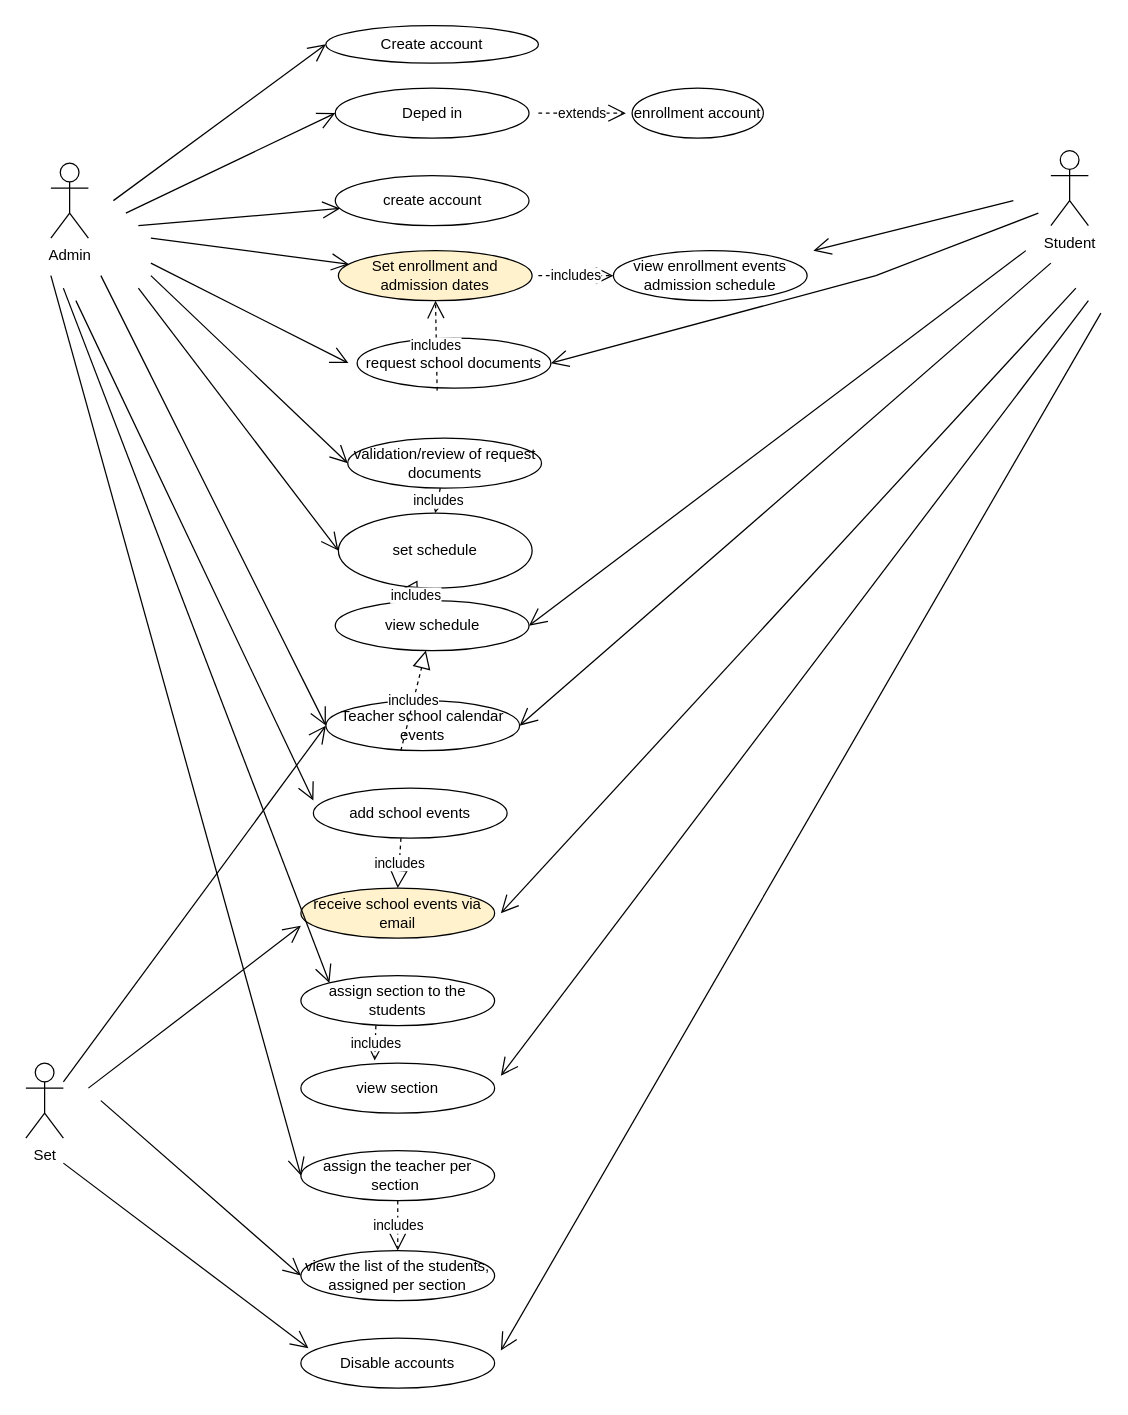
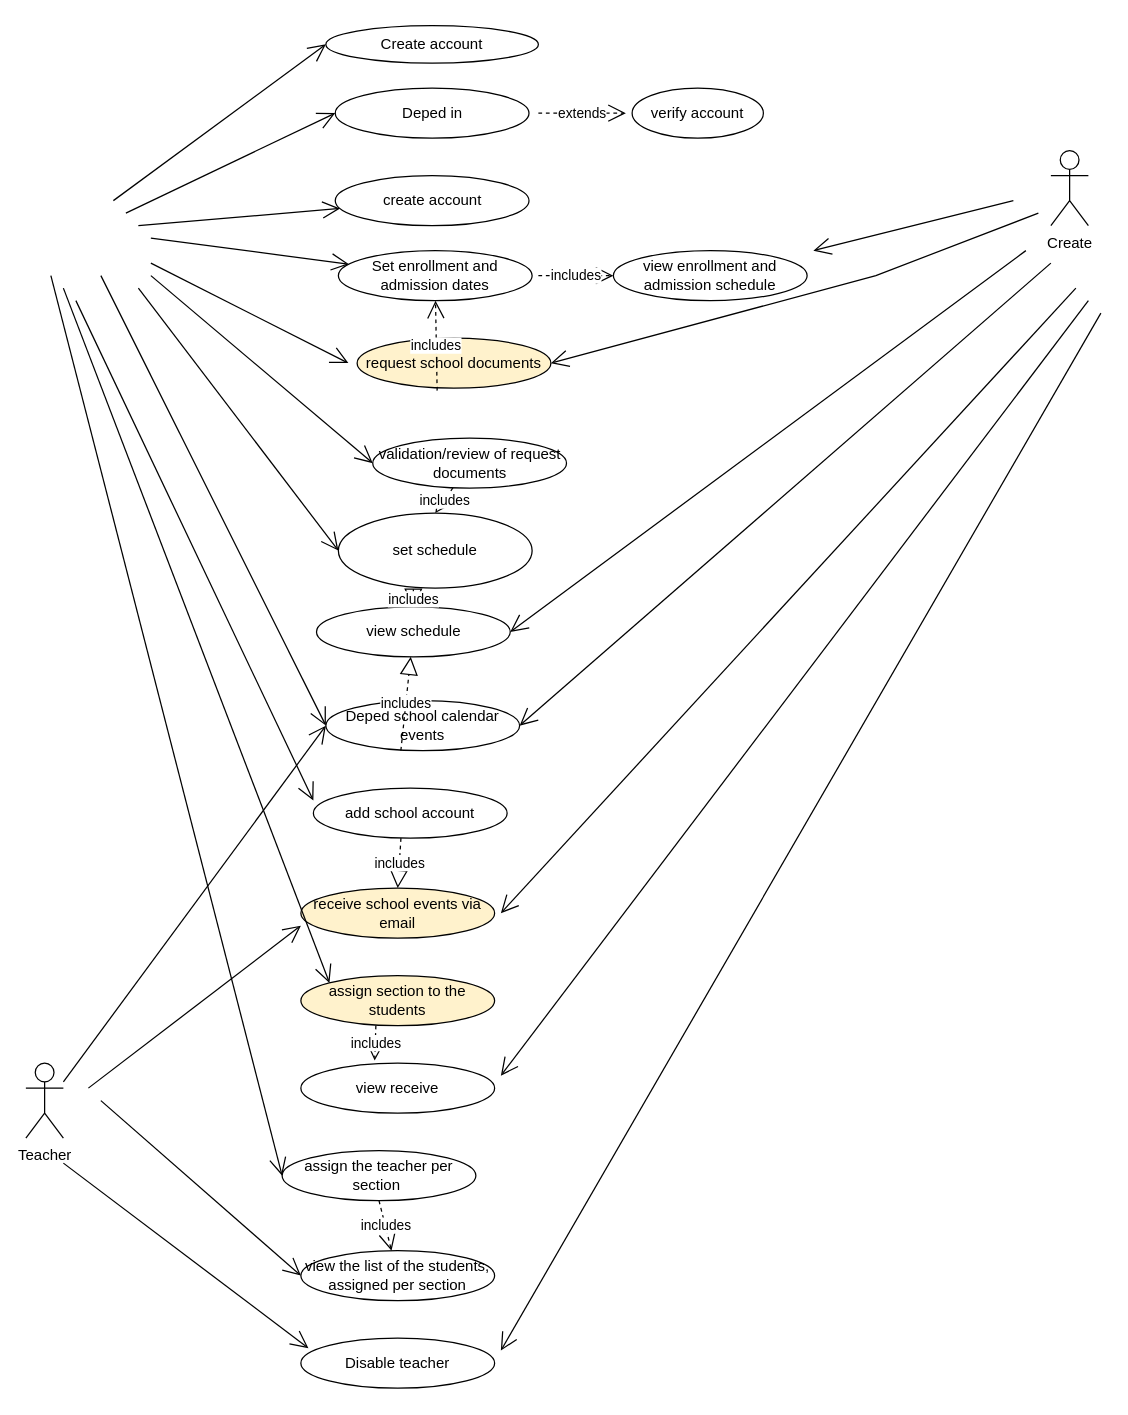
- <mxCell id="3" value="enrollment account" style="ellipse;whiteSpace=wrap;html=1;" vertex="1" parent="1"><mxGeometry x="505" y="70" width="105" height="40" as="geometry" /></mxCell>
+ <mxCell id="3" value="verify account" style="ellipse;whiteSpace=wrap;html=1;" vertex="1" parent="1"><mxGeometry x="505" y="70" width="105" height="40" as="geometry" /></mxCell>
- <mxCell id="7" value="Admin" style="shape=umlActor;verticalLabelPosition=bottom;verticalAlign=top;html=1;" vertex="1" parent="1"><mxGeometry x="40" y="130" width="30" height="60" as="geometry" /></mxCell>
- <mxCell id="6" value="Student" style="shape=umlActor;verticalLabelPosition=bottom;verticalAlign=top;html=1;" vertex="1" parent="1"><mxGeometry x="840" y="120" width="30" height="60" as="geometry" /></mxCell>
+ <mxCell id="6" value="Create" style="shape=umlActor;verticalLabelPosition=bottom;verticalAlign=top;html=1;" vertex="1" parent="1"><mxGeometry x="840" y="120" width="30" height="60" as="geometry" /></mxCell>
- <mxCell id="10" value="Set enrollment and admission dates" style="ellipse;whiteSpace=wrap;html=1;fillColor=#fff2cc;" vertex="1" parent="1"><mxGeometry x="270" y="200" width="155" height="40" as="geometry" /></mxCell>
+ <mxCell id="10" value="Set enrollment and admission dates" style="ellipse;whiteSpace=wrap;html=1;" vertex="1" parent="1"><mxGeometry x="270" y="200" width="155" height="40" as="geometry" /></mxCell>
- <mxCell id="11" value="view enrollment events admission schedule" style="ellipse;whiteSpace=wrap;html=1;" vertex="1" parent="1"><mxGeometry x="490" y="200" width="155" height="40" as="geometry" /></mxCell>
+ <mxCell id="11" value="view enrollment and admission schedule" style="ellipse;whiteSpace=wrap;html=1;" vertex="1" parent="1"><mxGeometry x="490" y="200" width="155" height="40" as="geometry" /></mxCell>
- <mxCell id="13" value="request school documents" style="ellipse;whiteSpace=wrap;html=1;" vertex="1" parent="1"><mxGeometry x="285" y="270" width="155" height="40" as="geometry" /></mxCell>
+ <mxCell id="13" value="request school documents" style="ellipse;whiteSpace=wrap;html=1;fillColor=#fff2cc;" vertex="1" parent="1"><mxGeometry x="285" y="270" width="155" height="40" as="geometry" /></mxCell>
- <mxCell id="15" value="validation/review of request documents" style="ellipse;whiteSpace=wrap;html=1;" vertex="1" parent="1"><mxGeometry x="277.5" y="350" width="155" height="40" as="geometry" /></mxCell>
+ <mxCell id="15" value="validation/review of request documents" style="ellipse;whiteSpace=wrap;html=1;" vertex="1" parent="1"><mxGeometry x="297.5" y="350" width="155" height="40" as="geometry" /></mxCell>
- <mxCell id="17" value="view schedule" style="ellipse;whiteSpace=wrap;html=1;" vertex="1" parent="1"><mxGeometry x="267.5" y="480" width="155" height="40" as="geometry" /></mxCell>
+ <mxCell id="17" value="view schedule" style="ellipse;whiteSpace=wrap;html=1;" vertex="1" parent="1"><mxGeometry x="252.5" y="485" width="155" height="40" as="geometry" /></mxCell>
- <mxCell id="30" value="Teacher school calendar events" style="ellipse;whiteSpace=wrap;html=1;" vertex="1" parent="1"><mxGeometry x="260" y="560" width="155" height="40" as="geometry" /></mxCell>
+ <mxCell id="30" value="Deped school calendar events" style="ellipse;whiteSpace=wrap;html=1;" vertex="1" parent="1"><mxGeometry x="260" y="560" width="155" height="40" as="geometry" /></mxCell>
- <mxCell id="31" value="add school events" style="ellipse;whiteSpace=wrap;html=1;" vertex="1" parent="1"><mxGeometry x="250" y="630" width="155" height="40" as="geometry" /></mxCell>
+ <mxCell id="31" value="add school account" style="ellipse;whiteSpace=wrap;html=1;" vertex="1" parent="1"><mxGeometry x="250" y="630" width="155" height="40" as="geometry" /></mxCell>
- <mxCell id="33" value="assign section to the students" style="ellipse;whiteSpace=wrap;html=1;" vertex="1" parent="1"><mxGeometry x="240" y="780" width="155" height="40" as="geometry" /></mxCell>
+ <mxCell id="33" value="assign section to the students" style="ellipse;whiteSpace=wrap;html=1;fillColor=#fff2cc;" vertex="1" parent="1"><mxGeometry x="240" y="780" width="155" height="40" as="geometry" /></mxCell>
- <mxCell id="46" value="view section" style="ellipse;whiteSpace=wrap;html=1;" vertex="1" parent="1"><mxGeometry x="240" y="850" width="155" height="40" as="geometry" /></mxCell>
+ <mxCell id="46" value="view receive" style="ellipse;whiteSpace=wrap;html=1;" vertex="1" parent="1"><mxGeometry x="240" y="850" width="155" height="40" as="geometry" /></mxCell>
- <mxCell id="5" value="Set" style="shape=umlActor;verticalLabelPosition=bottom;verticalAlign=top;html=1;" vertex="1" parent="1"><mxGeometry x="20" y="850" width="30" height="60" as="geometry" /></mxCell>
+ <mxCell id="5" value="Teacher" style="shape=umlActor;verticalLabelPosition=bottom;verticalAlign=top;html=1;" vertex="1" parent="1"><mxGeometry x="20" y="850" width="30" height="60" as="geometry" /></mxCell>
- <mxCell id="45" value="assign the teacher per section&amp;nbsp;" style="ellipse;whiteSpace=wrap;html=1;" vertex="1" parent="1"><mxGeometry x="240" y="920" width="155" height="40" as="geometry" /></mxCell>
+ <mxCell id="45" value="assign the teacher per section&amp;nbsp;" style="ellipse;whiteSpace=wrap;html=1;" vertex="1" parent="1"><mxGeometry x="225" y="920" width="155" height="40" as="geometry" /></mxCell>
- <mxCell id="37" value="Disable accounts" style="ellipse;whiteSpace=wrap;html=1;" vertex="1" parent="1"><mxGeometry x="240" y="1070" width="155" height="40" as="geometry" /></mxCell>
+ <mxCell id="37" value="Disable teacher" style="ellipse;whiteSpace=wrap;html=1;" vertex="1" parent="1"><mxGeometry x="240" y="1070" width="155" height="40" as="geometry" /></mxCell>
